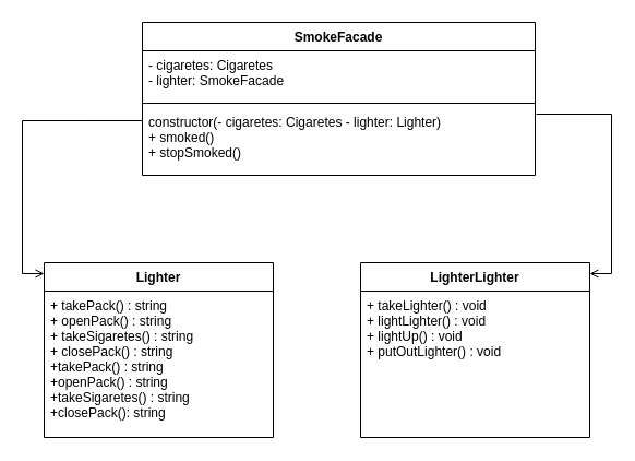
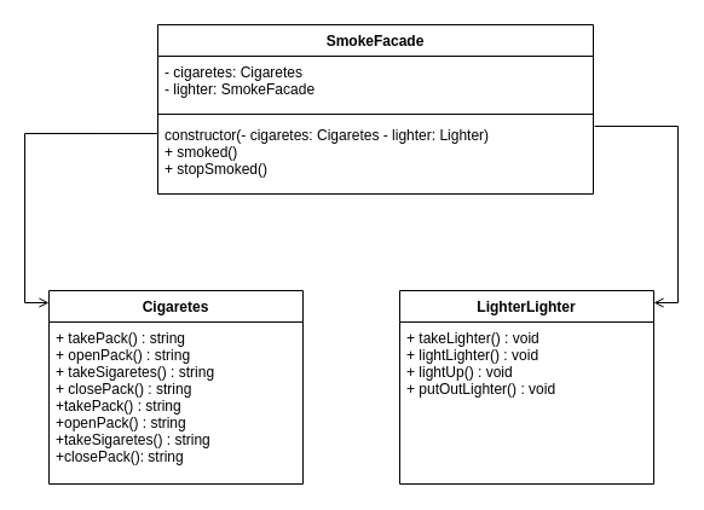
- <mxCell id="6" value="Lighter" style="swimlane;fontStyle=1;align=center;verticalAlign=top;childLayout=stackLayout;horizontal=1;startSize=26;horizontalStack=0;resizeParent=1;resizeParentMax=0;resizeLast=0;collapsible=1;marginBottom=0;" parent="1" vertex="1"><mxGeometry x="40" y="240" width="210" height="160" as="geometry" /></mxCell>
+ <mxCell id="6" value="Cigaretes" style="swimlane;fontStyle=1;align=center;verticalAlign=top;childLayout=stackLayout;horizontal=1;startSize=26;horizontalStack=0;resizeParent=1;resizeParentMax=0;resizeLast=0;collapsible=1;marginBottom=0;" parent="1" vertex="1"><mxGeometry x="40" y="240" width="210" height="160" as="geometry" /></mxCell>
